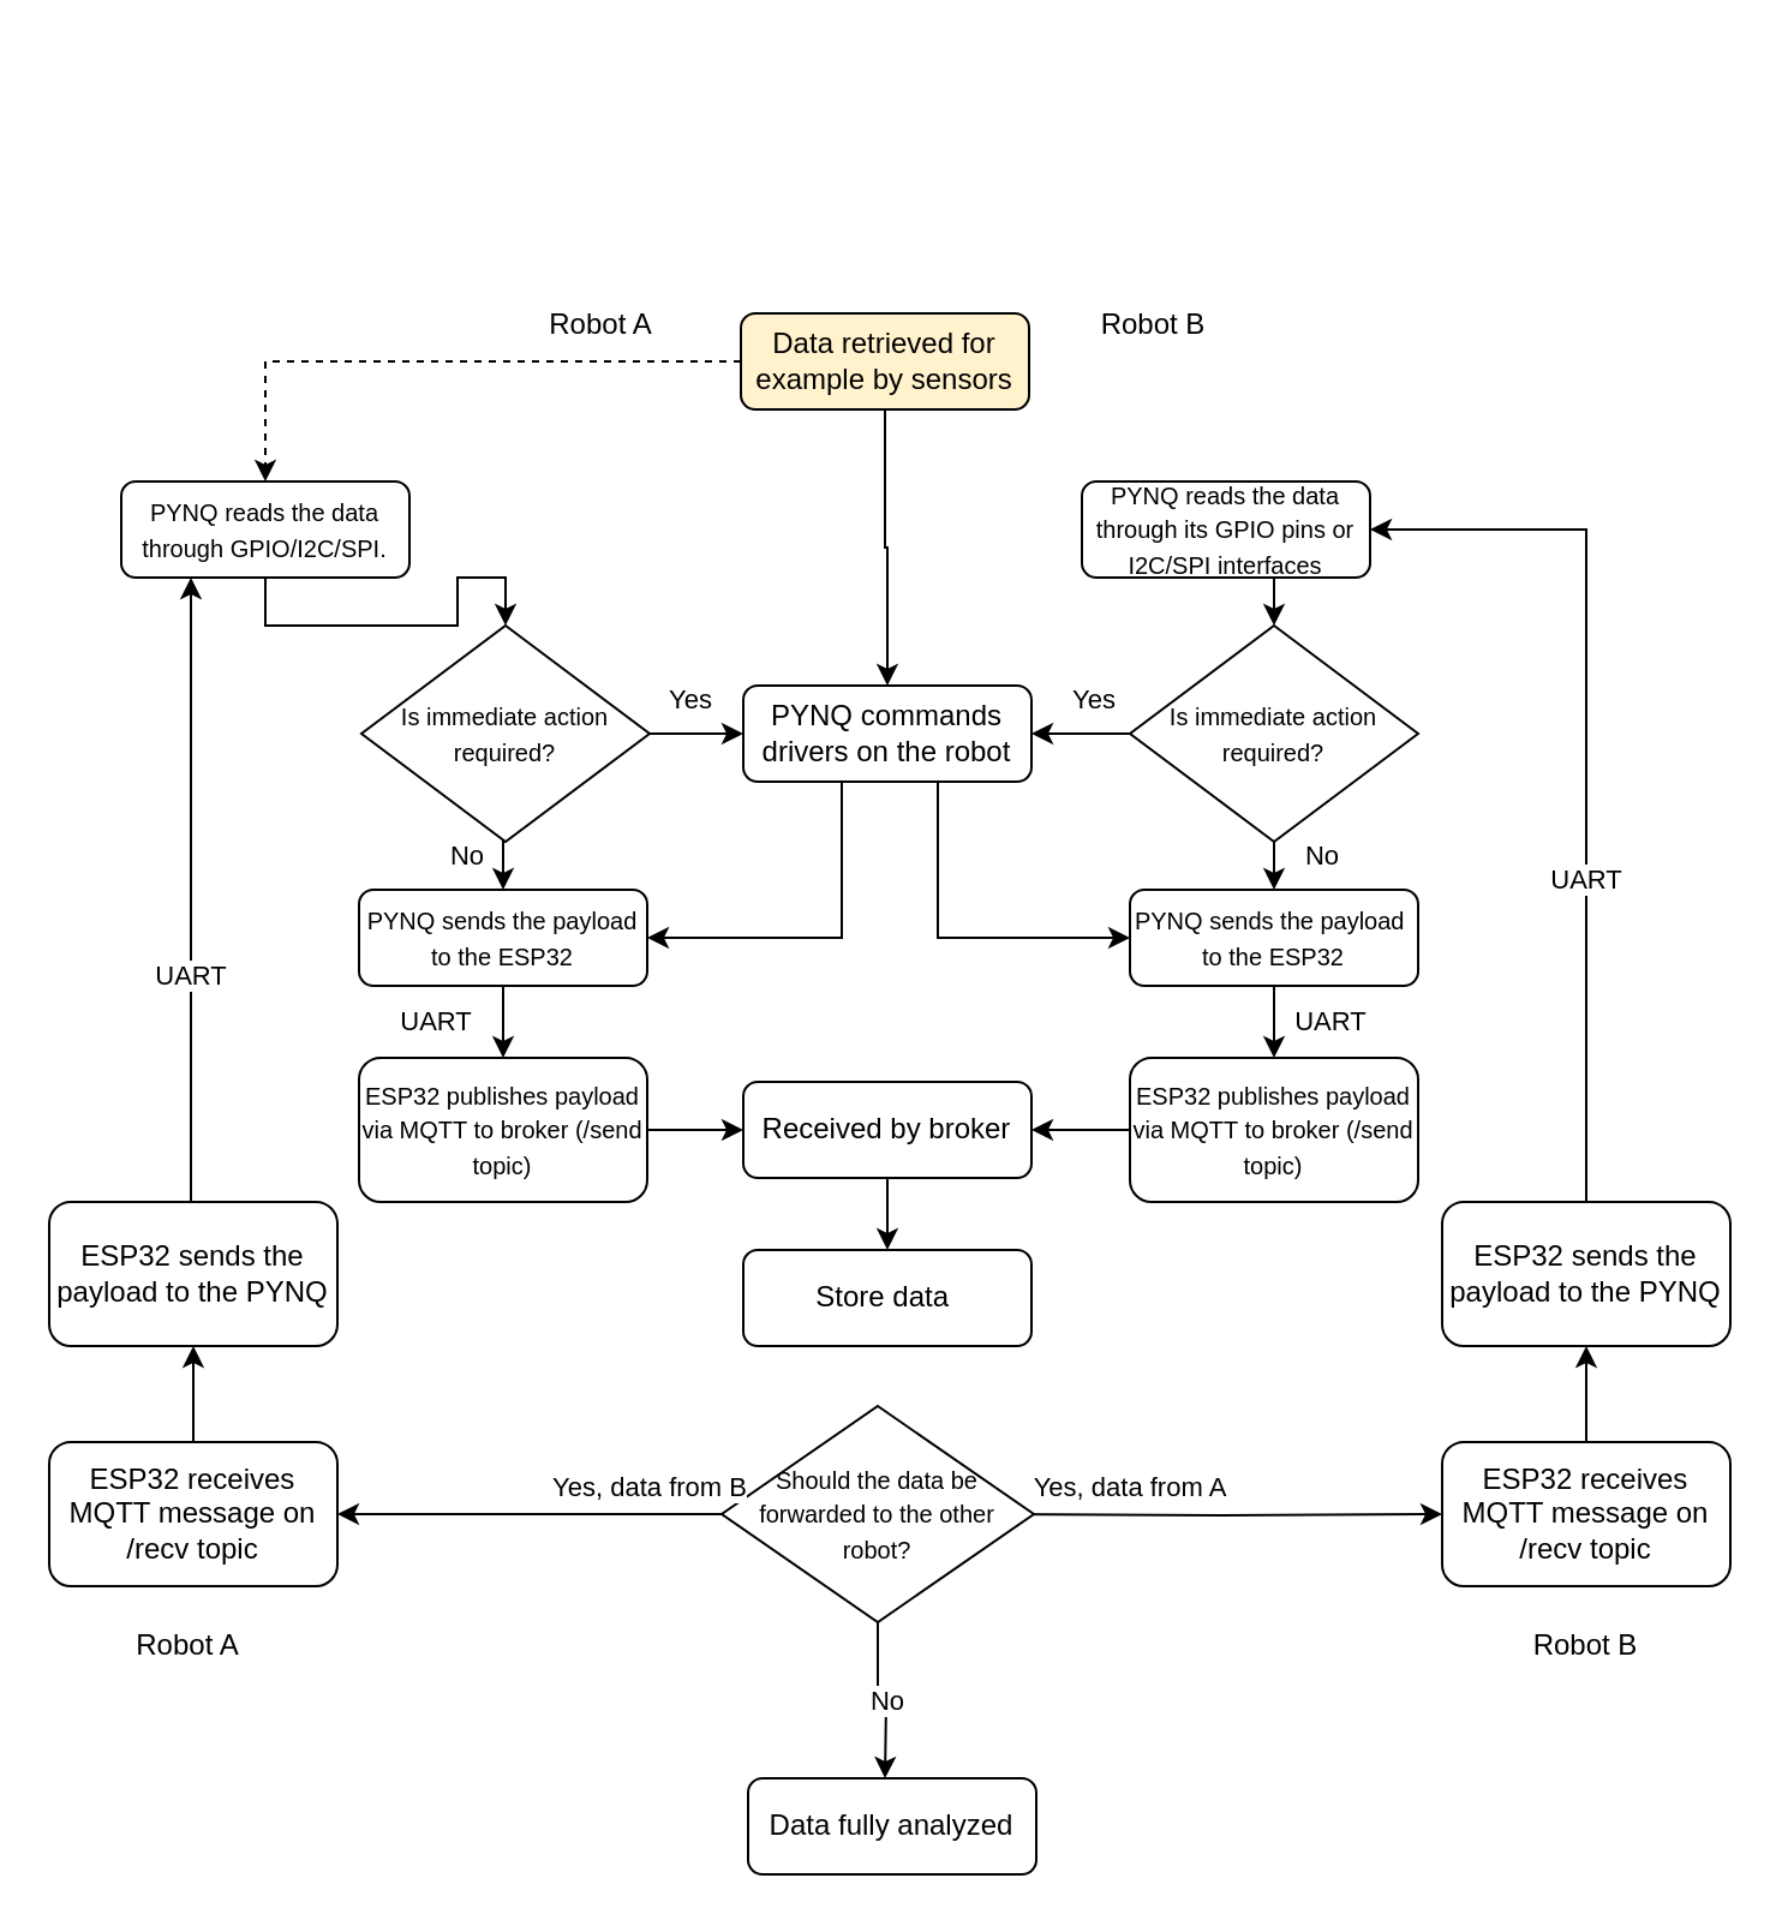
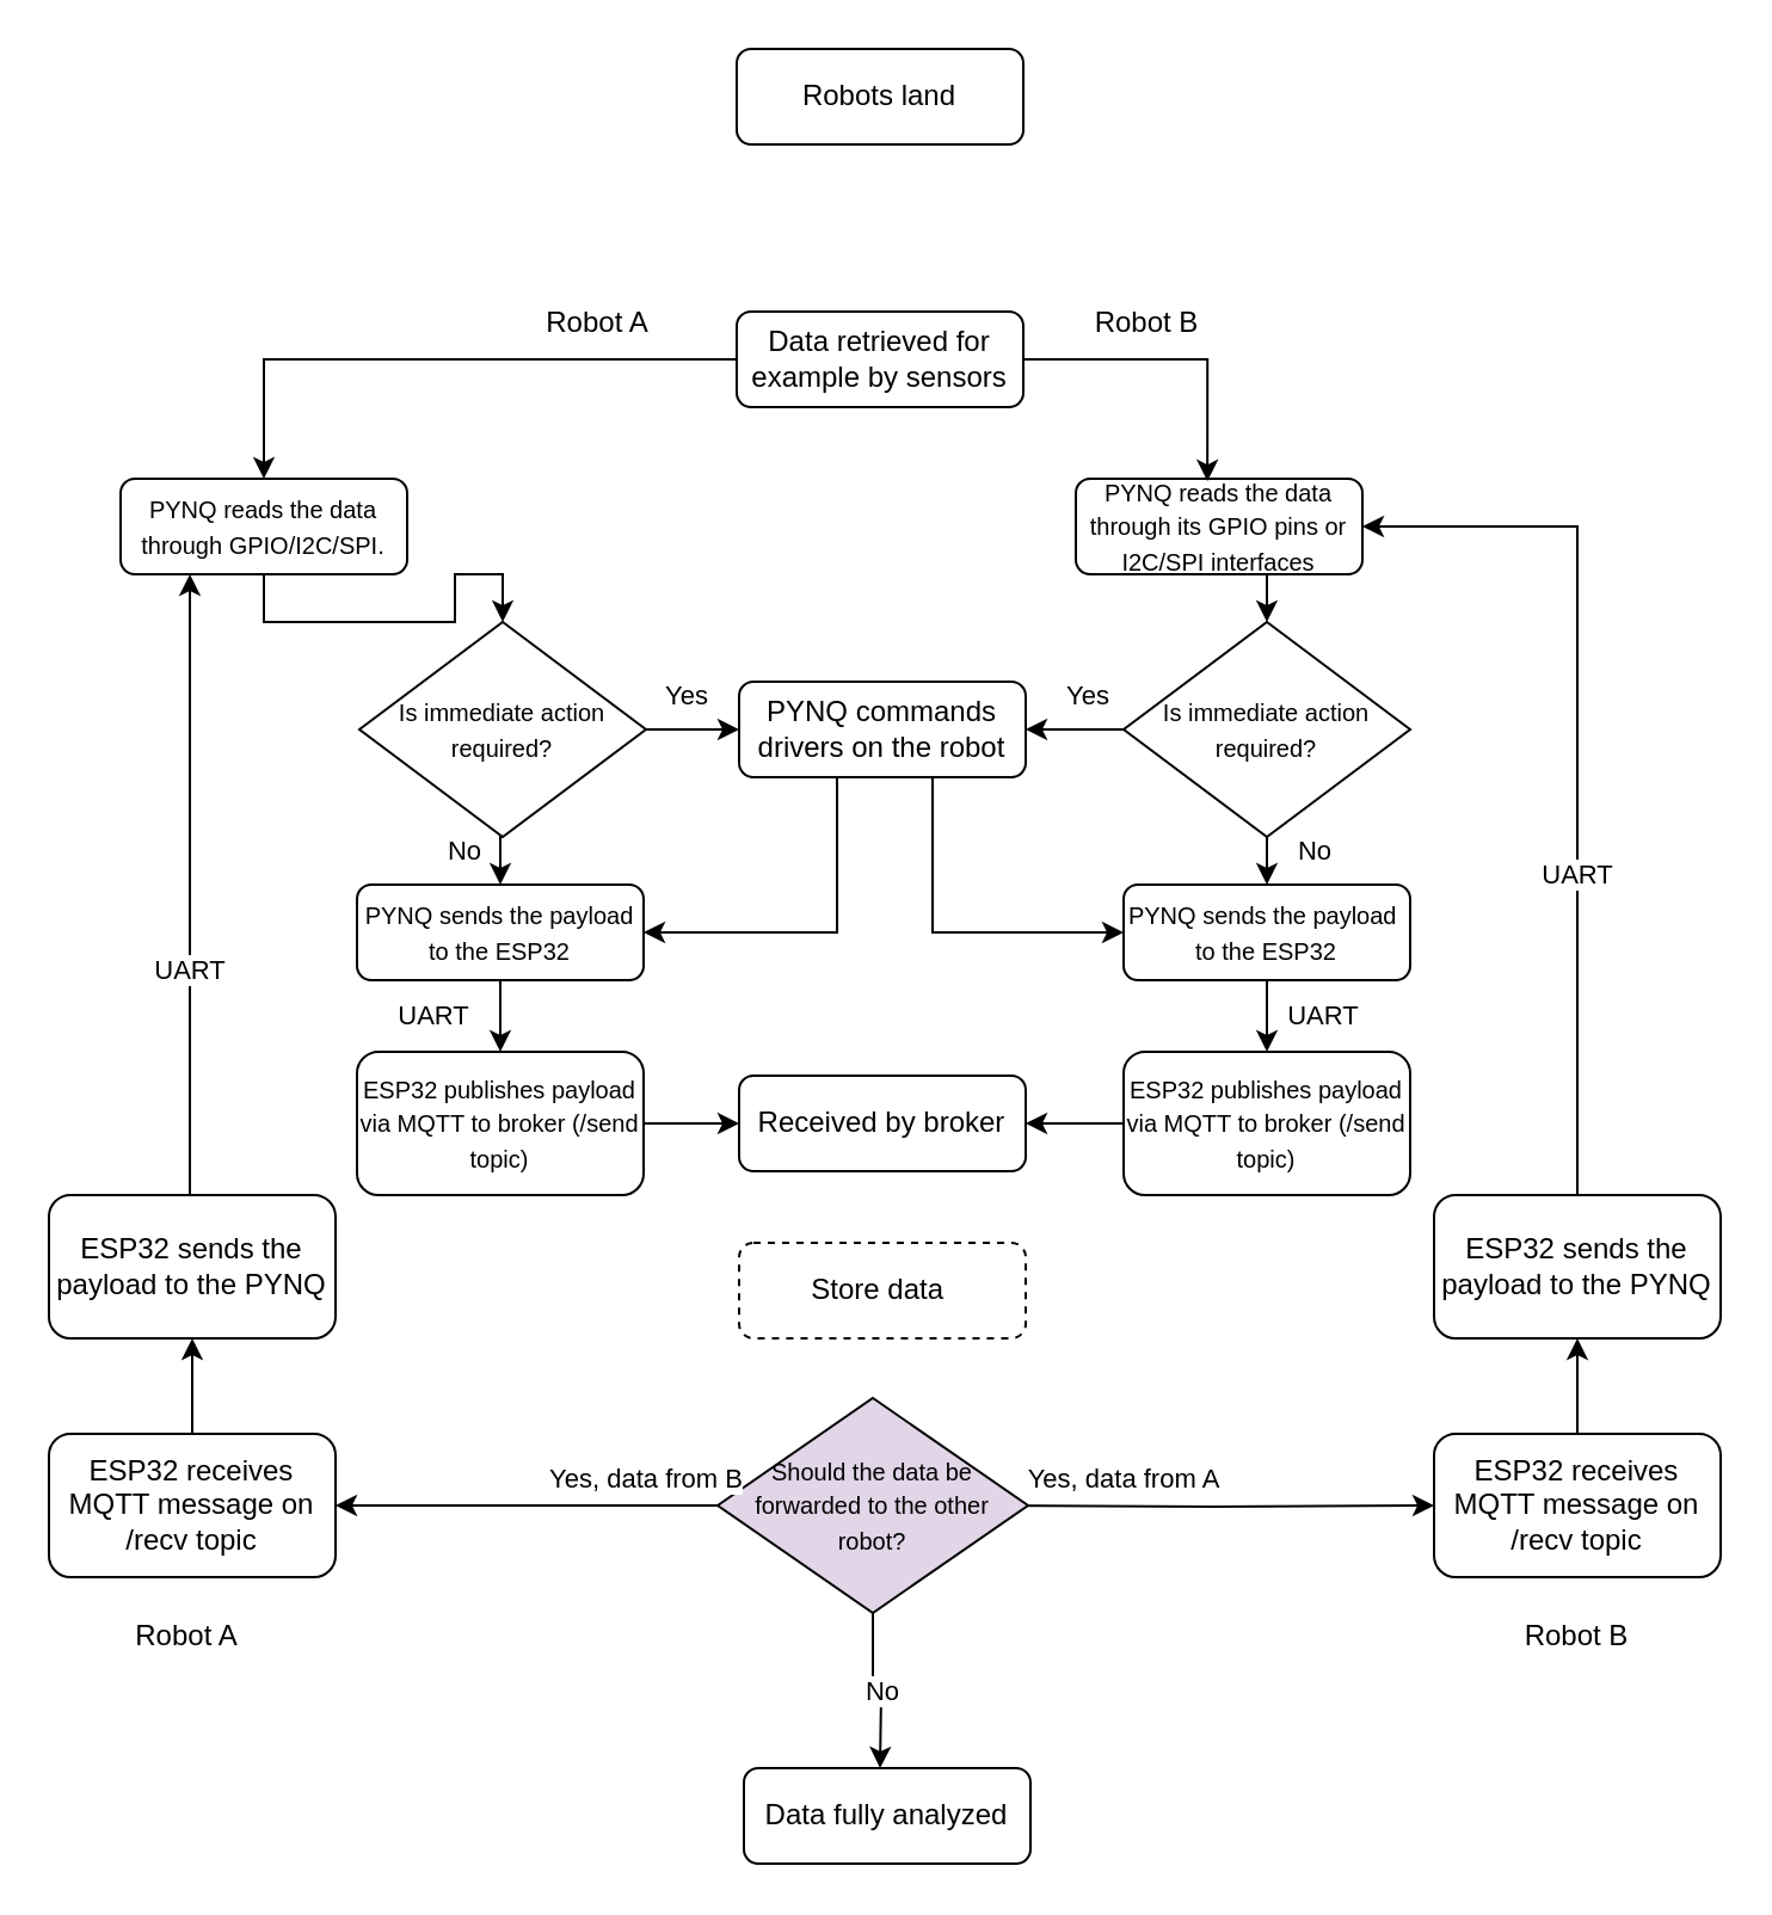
+ <mxCell id="4" value="Robots land" style="rounded=1;whiteSpace=wrap;html=1;fontSize=12;glass=0;strokeWidth=1;shadow=0;" parent="1" vertex="1"><mxGeometry x="308" y="20" width="120" height="40" as="geometry" /></mxCell>
- <mxCell id="5" style="edgeStyle=orthogonalEdgeStyle;rounded=0;orthogonalLoop=1;jettySize=auto;html=1;exitX=0;exitY=0.5;exitDx=0;exitDy=0;dashed=1;" edge="1" parent="1" source="6" target="11"><mxGeometry relative="1" as="geometry" /></mxCell>
+ <mxCell id="5" style="edgeStyle=orthogonalEdgeStyle;rounded=0;orthogonalLoop=1;jettySize=auto;html=1;exitX=0;exitY=0.5;exitDx=0;exitDy=0;" edge="1" parent="1" source="6" target="11"><mxGeometry relative="1" as="geometry" /></mxCell>
- <mxCell id="6" value="Data retrieved for example by sensors" style="rounded=1;whiteSpace=wrap;html=1;fontSize=12;glass=0;strokeWidth=1;shadow=0;fillColor=#fff2cc;" parent="1" vertex="1"><mxGeometry x="308" y="130" width="120" height="40" as="geometry" /></mxCell>
+ <mxCell id="6" value="Data retrieved for example by sensors" style="rounded=1;whiteSpace=wrap;html=1;fontSize=12;glass=0;strokeWidth=1;shadow=0;" parent="1" vertex="1"><mxGeometry x="308" y="130" width="120" height="40" as="geometry" /></mxCell>
- <mxCell id="35" style="edgeStyle=orthogonalEdgeStyle;rounded=0;orthogonalLoop=1;jettySize=auto;html=1;" edge="1" parent="1" source="6" target="45"><mxGeometry relative="1" as="geometry" /></mxCell>
+ <mxCell id="35" style="edgeStyle=orthogonalEdgeStyle;rounded=0;orthogonalLoop=1;jettySize=auto;html=1;entryX=0.459;entryY=0.026;entryDx=0;entryDy=0;entryPerimeter=0;" edge="1" parent="1" source="6" target="13"><mxGeometry relative="1" as="geometry" /></mxCell>
- <mxCell id="2" style="edgeStyle=orthogonalEdgeStyle;rounded=0;orthogonalLoop=1;jettySize=auto;html=1;exitX=0.5;exitY=1;exitDx=0;exitDy=0;" edge="1" parent="1" source="3" target="9"><mxGeometry relative="1" as="geometry" /></mxCell>
- <mxCell id="9" value="Store data&amp;nbsp;" style="rounded=1;whiteSpace=wrap;html=1;fontSize=12;glass=0;strokeWidth=1;shadow=0;" parent="1" vertex="1"><mxGeometry x="309" y="520" width="120" height="40" as="geometry" /></mxCell>
+ <mxCell id="9" value="Store data&amp;nbsp;" style="rounded=1;whiteSpace=wrap;html=1;fontSize=12;glass=0;strokeWidth=1;shadow=0;dashed=1;" parent="1" vertex="1"><mxGeometry x="309" y="520" width="120" height="40" as="geometry" /></mxCell>
- <mxCell id="30" value="&lt;font style=&quot;font-size: 10px;&quot;&gt;Should the data be forwarded to the other robot?&lt;/font&gt;" style="rhombus;whiteSpace=wrap;html=1;" parent="1" vertex="1"><mxGeometry x="300" y="585" width="130" height="90" as="geometry" /></mxCell>
+ <mxCell id="30" value="&lt;font style=&quot;font-size: 10px;&quot;&gt;Should the data be forwarded to the other robot?&lt;/font&gt;" style="rhombus;whiteSpace=wrap;html=1;fillColor=#e1d5e7;" parent="1" vertex="1"><mxGeometry x="300" y="585" width="130" height="90" as="geometry" /></mxCell>
